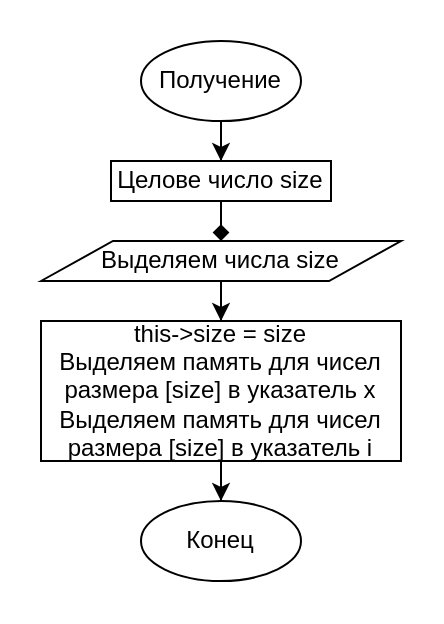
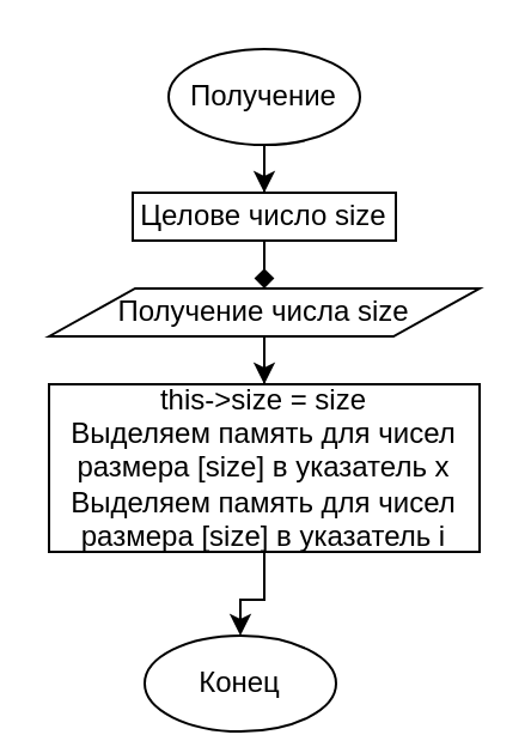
- <mxCell id="7" value="Выделяем числа size" style="shape=parallelogram;perimeter=parallelogramPerimeter;whiteSpace=wrap;html=1;" vertex="1" parent="1"><mxGeometry x="20" y="120" width="180" height="20" as="geometry" /></mxCell>
+ <mxCell id="7" value="Получение числа size" style="shape=parallelogram;perimeter=parallelogramPerimeter;whiteSpace=wrap;html=1;" vertex="1" parent="1"><mxGeometry x="20" y="120" width="180" height="20" as="geometry" /></mxCell>
- <mxCell id="10" value="Конец" style="ellipse;whiteSpace=wrap;html=1;" vertex="1" parent="1"><mxGeometry x="70" y="250" width="80" height="40" as="geometry" /></mxCell>
+ <mxCell id="10" value="Конец" style="ellipse;whiteSpace=wrap;html=1;" vertex="1" parent="1"><mxGeometry x="60" y="265" width="80" height="40" as="geometry" /></mxCell>
